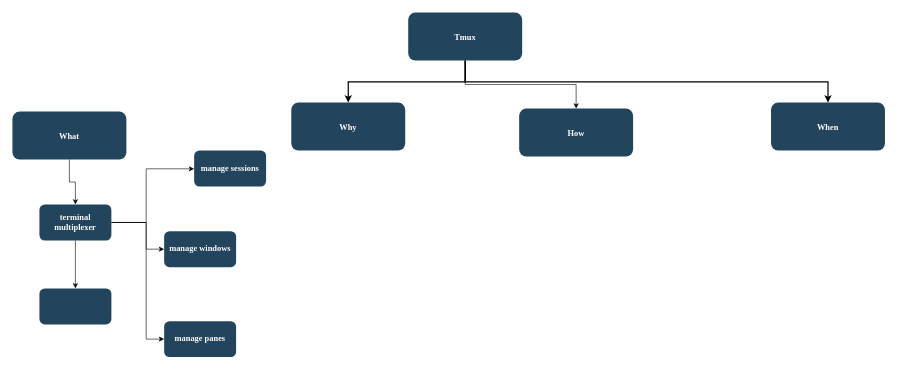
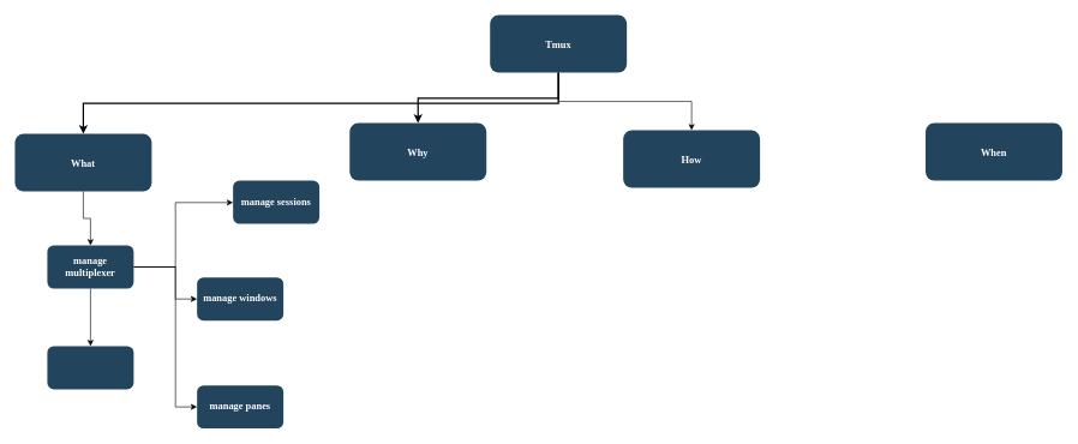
- <mxCell id="5" value="" style="edgeStyle=elbowEdgeStyle;elbow=vertical;strokeWidth=2;rounded=0" parent="1" source="3" target="4" edge="1"><mxGeometry x="337" y="215.5" width="100" height="100" as="geometry"><mxPoint x="260" y="150.5" as="sourcePoint" /><mxPoint x="360" y="50.5" as="targetPoint" /></mxGeometry></mxCell>
+ <mxCell id="11" value="" style="edgeStyle=elbowEdgeStyle;elbow=vertical;strokeWidth=2;rounded=0" parent="1" source="3" target="9" edge="1"><mxGeometry x="-23" y="135.5" width="100" height="100" as="geometry"><mxPoint x="-100" y="70.5" as="sourcePoint" /><mxPoint x="0" y="-29.5" as="targetPoint" /></mxGeometry></mxCell>
- <mxCell id="16" value="terminal multiplexer" style="whiteSpace=wrap;html=1;fontSize=14;fontFamily=Tahoma;fillColor=#23445D;strokeColor=none;fontColor=#FFFFFF;rounded=1;gradientColor=none;fontStyle=1;" parent="1" vertex="1"><mxGeometry x="65" y="340.5" width="120" height="60" as="geometry" /></mxCell>
+ <mxCell id="16" value="manage multiplexer" style="whiteSpace=wrap;html=1;fontSize=14;fontFamily=Tahoma;fillColor=#23445D;strokeColor=none;fontColor=#FFFFFF;rounded=1;gradientColor=none;fontStyle=1;" parent="1" vertex="1"><mxGeometry x="65" y="340.5" width="120" height="60" as="geometry" /></mxCell>
